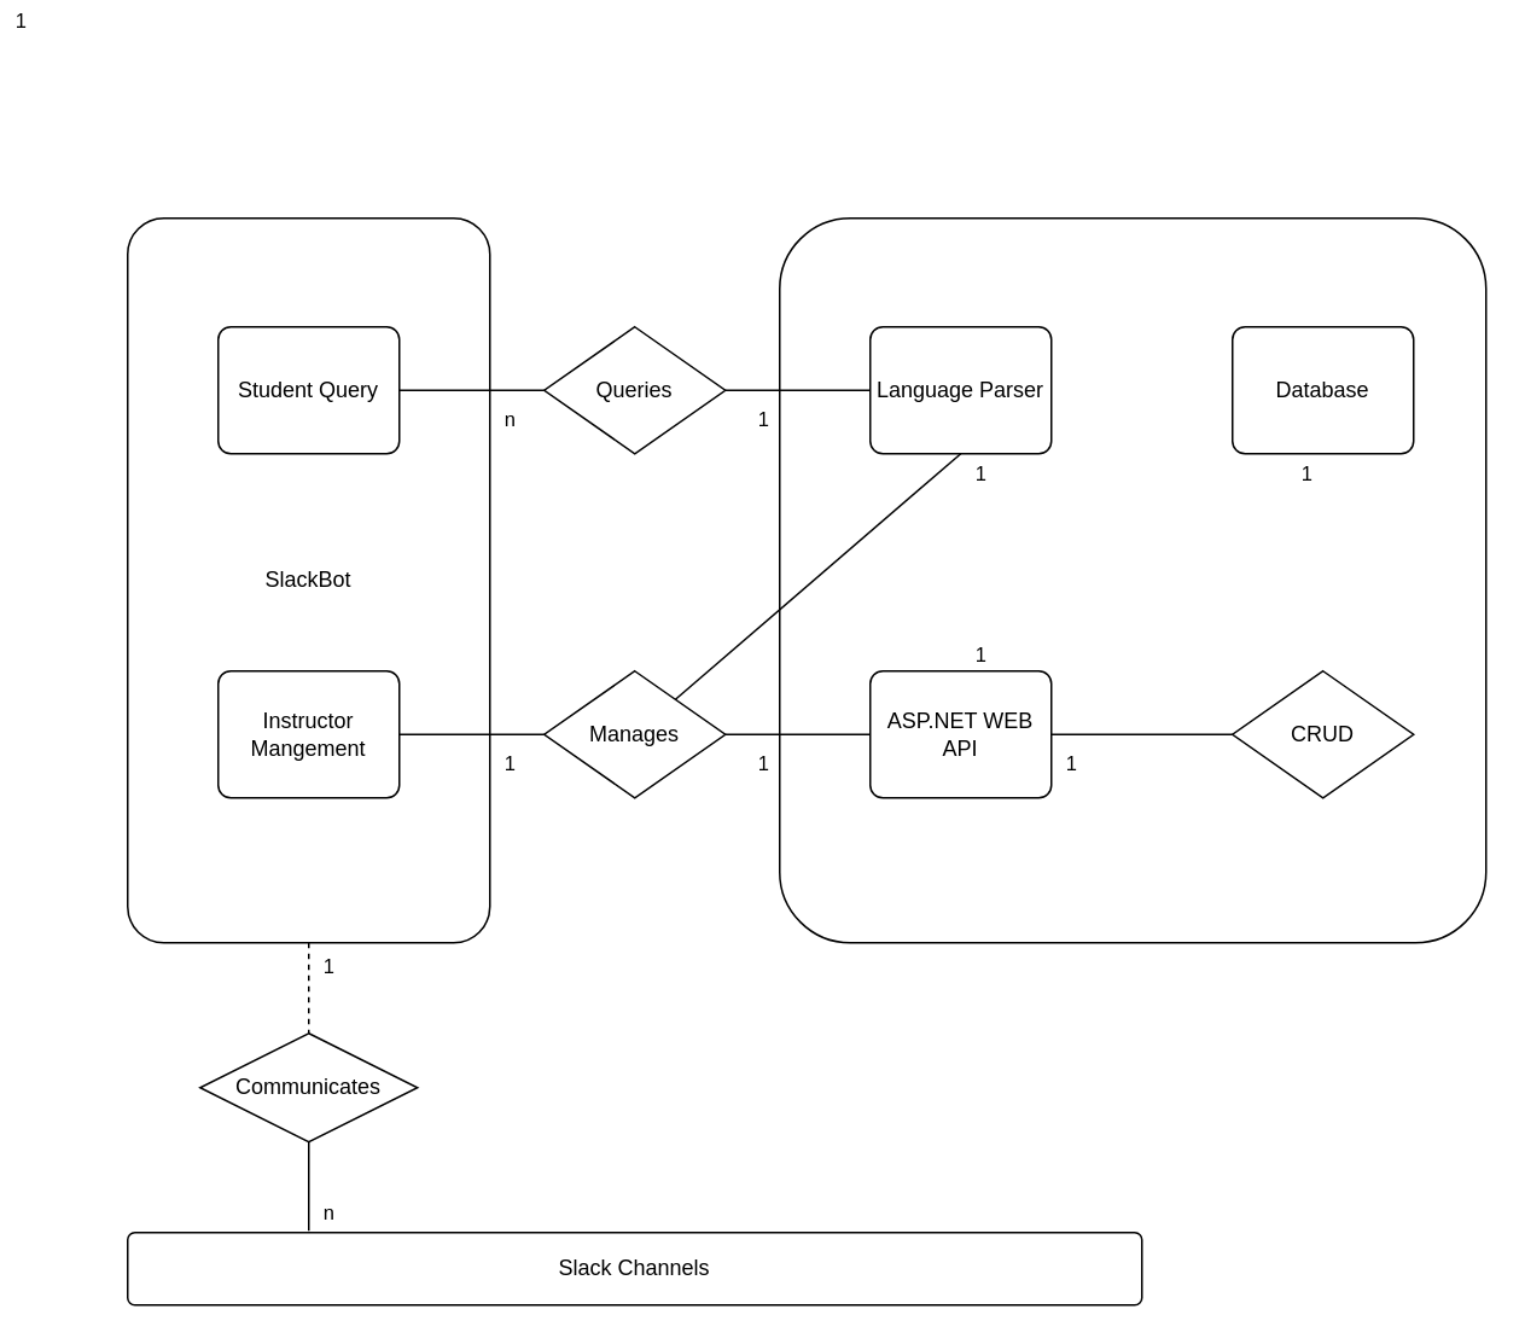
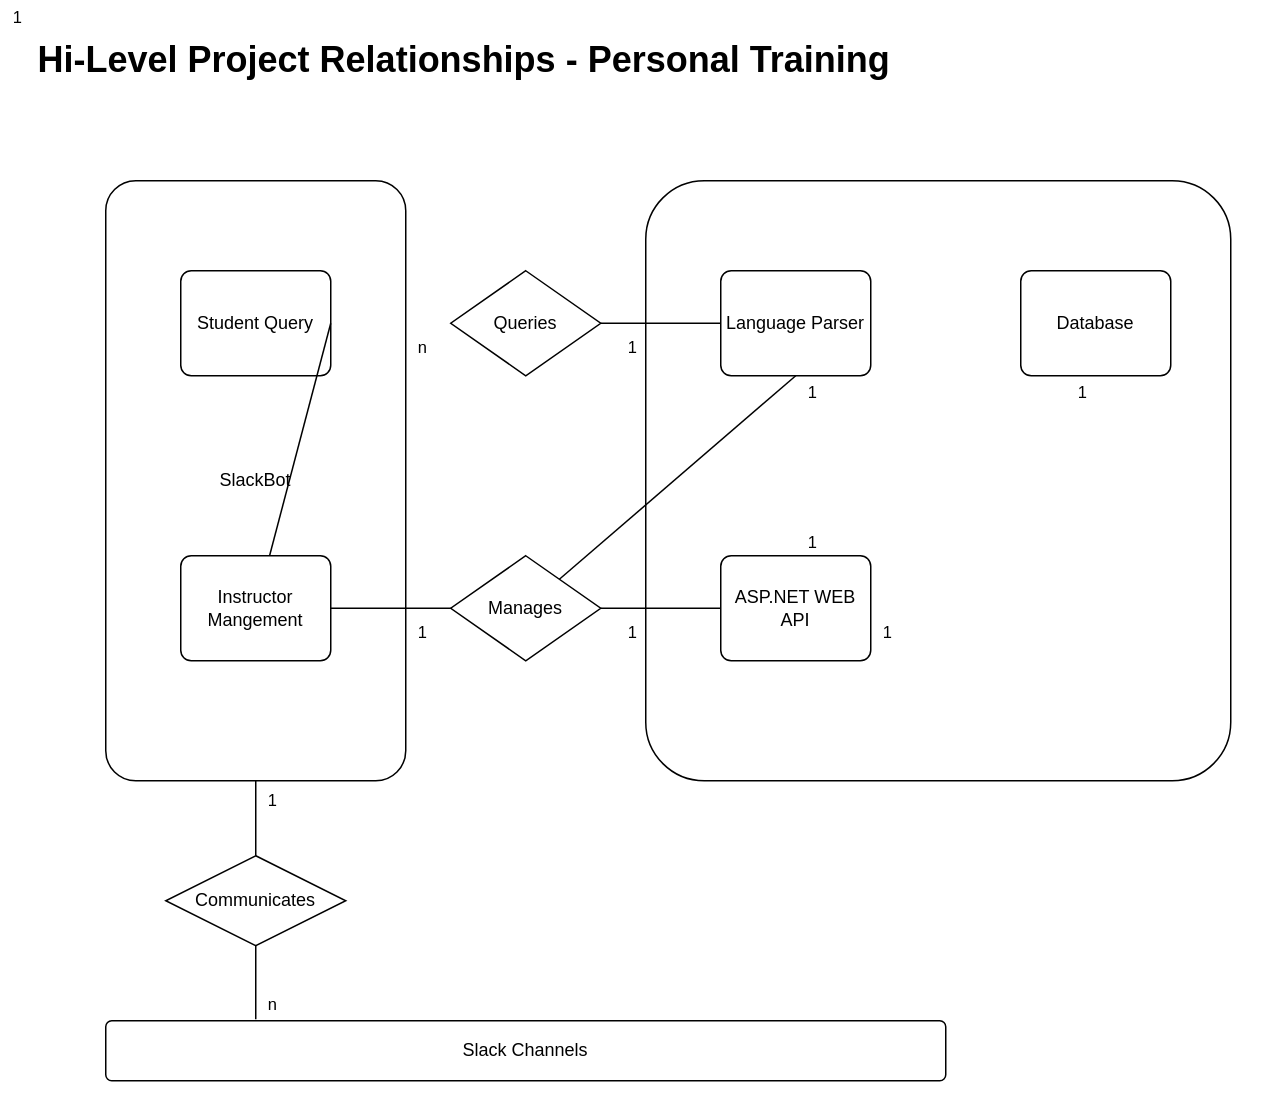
+ <mxCell id="33" value="&lt;h1&gt;Hi-Level Project Relationships - Personal Training&lt;/h1&gt;" style="text;html=1;strokeColor=none;fillColor=none;spacing=5;spacingTop=-20;whiteSpace=wrap;overflow=hidden;rounded=0;" parent="1" vertex="1"><mxGeometry x="20" y="20" width="600" height="50" as="geometry" /></mxCell>
- <mxCell id="28" value="" style="endArrow=none;html=1;rounded=0;exitX=1;exitY=0.5;exitDx=0;exitDy=0;entryX=0;entryY=0.5;entryDx=0;entryDy=0;" parent="1" source="3" target="24" edge="1"><mxGeometry relative="1" as="geometry"><mxPoint x="330" y="410" as="sourcePoint" /><mxPoint x="490" y="410" as="targetPoint" /></mxGeometry></mxCell>
+ <mxCell id="28" value="" style="endArrow=none;html=1;rounded=0;exitX=1;exitY=0.5;exitDx=0;exitDy=0;" parent="1" source="3" target="4" edge="1"><mxGeometry relative="1" as="geometry"><mxPoint x="330" y="410" as="sourcePoint" /><mxPoint x="490" y="410" as="targetPoint" /></mxGeometry></mxCell>
- <mxCell id="30" value="" style="endArrow=none;html=1;rounded=0;entryX=0;entryY=0.5;entryDx=0;entryDy=0;exitX=1;exitY=0.5;exitDx=0;exitDy=0;" parent="1" source="22" target="25" edge="1"><mxGeometry relative="1" as="geometry"><mxPoint x="580" y="415" as="sourcePoint" /><mxPoint x="490" y="410" as="targetPoint" /></mxGeometry></mxCell>
- <mxCell id="25" value="CRUD" style="shape=rhombus;perimeter=rhombusPerimeter;whiteSpace=wrap;html=1;align=center;" parent="1" vertex="1"><mxGeometry x="680" y="370" width="100" height="70" as="geometry" /></mxCell>
- <mxCell id="10" value="" style="endArrow=none;html=1;rounded=0;exitX=0.5;exitY=1;exitDx=0;exitDy=0;entryX=0.5;entryY=0;entryDx=0;entryDy=0;dashed=1;" parent="1" source="2" target="9" edge="1"><mxGeometry relative="1" as="geometry"><mxPoint x="330" y="410" as="sourcePoint" /><mxPoint x="490" y="410" as="targetPoint" /><Array as="points" /></mxGeometry></mxCell>
+ <mxCell id="10" value="" style="endArrow=none;html=1;rounded=0;exitX=0.5;exitY=1;exitDx=0;exitDy=0;entryX=0.5;entryY=0;entryDx=0;entryDy=0;" parent="1" source="2" target="9" edge="1"><mxGeometry relative="1" as="geometry"><mxPoint x="330" y="410" as="sourcePoint" /><mxPoint x="490" y="410" as="targetPoint" /><Array as="points" /></mxGeometry></mxCell>
